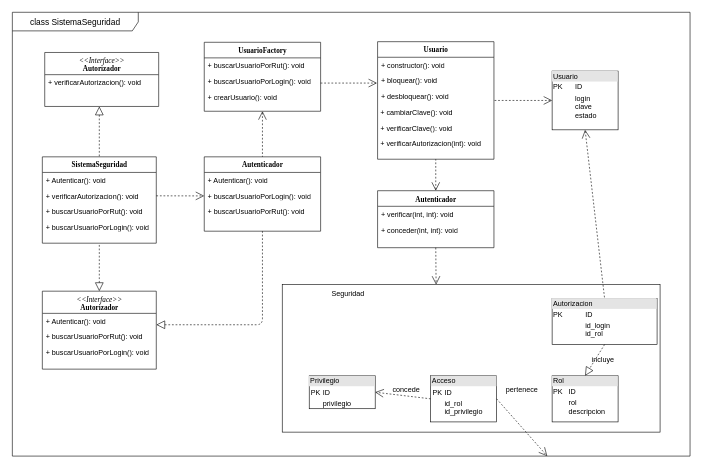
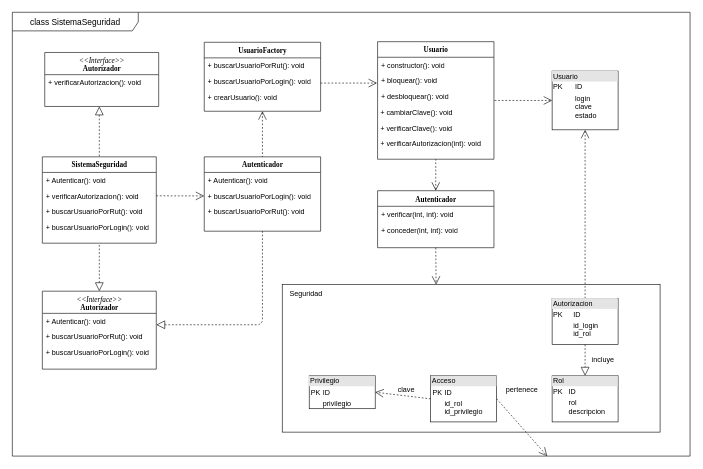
- <mxCell id="43" value="Seguridad" style="text;html=1;strokeColor=none;fillColor=none;align=center;verticalAlign=middle;whiteSpace=wrap;rounded=0;" parent="1" vertex="1"><mxGeometry x="540" y="479" width="80" height="20" as="geometry" /></mxCell>
+ <mxCell id="43" value="Seguridad" style="text;html=1;strokeColor=none;fillColor=none;align=center;verticalAlign=middle;whiteSpace=wrap;rounded=0;" parent="1" vertex="1"><mxGeometry x="470" y="479" width="80" height="20" as="geometry" /></mxCell>
- <mxCell id="40" value="&lt;div style=&quot;box-sizing: border-box ; width: 100% ; background: #e4e4e4 ; padding: 2px&quot;&gt;Autorizacion&lt;/div&gt;&lt;table style=&quot;width: 100% ; font-size: 1em&quot; cellpadding=&quot;2&quot; cellspacing=&quot;0&quot;&gt;&lt;tbody&gt;&lt;tr&gt;&lt;td&gt;PK&lt;/td&gt;&lt;td&gt;ID&lt;/td&gt;&lt;/tr&gt;&lt;tr&gt;&lt;td&gt;&lt;br&gt;&lt;/td&gt;&lt;td&gt;id_login&lt;br&gt;id_rol&lt;/td&gt;&lt;/tr&gt;&lt;tr&gt;&lt;td&gt;&lt;/td&gt;&lt;td&gt;&lt;br&gt;&lt;/td&gt;&lt;/tr&gt;&lt;/tbody&gt;&lt;/table&gt;" style="verticalAlign=top;align=left;overflow=fill;html=1;" parent="1" vertex="1"><mxGeometry x="920" y="497" width="175" height="77" as="geometry" /></mxCell>
+ <mxCell id="40" value="&lt;div style=&quot;box-sizing: border-box ; width: 100% ; background: #e4e4e4 ; padding: 2px&quot;&gt;Autorizacion&lt;/div&gt;&lt;table style=&quot;width: 100% ; font-size: 1em&quot; cellpadding=&quot;2&quot; cellspacing=&quot;0&quot;&gt;&lt;tbody&gt;&lt;tr&gt;&lt;td&gt;PK&lt;/td&gt;&lt;td&gt;ID&lt;/td&gt;&lt;/tr&gt;&lt;tr&gt;&lt;td&gt;&lt;br&gt;&lt;/td&gt;&lt;td&gt;id_login&lt;br&gt;id_rol&lt;/td&gt;&lt;/tr&gt;&lt;tr&gt;&lt;td&gt;&lt;/td&gt;&lt;td&gt;&lt;br&gt;&lt;/td&gt;&lt;/tr&gt;&lt;/tbody&gt;&lt;/table&gt;" style="verticalAlign=top;align=left;overflow=fill;html=1;" parent="1" vertex="1"><mxGeometry x="920" y="497" width="110" height="77" as="geometry" /></mxCell>
- <mxCell id="52" value="concede" style="text;html=1;strokeColor=none;fillColor=none;align=center;verticalAlign=middle;whiteSpace=wrap;rounded=0;" parent="1" vertex="1"><mxGeometry x="647" y="639" width="60" height="20" as="geometry" /></mxCell>
+ <mxCell id="52" value="clave" style="text;html=1;strokeColor=none;fillColor=none;align=center;verticalAlign=middle;whiteSpace=wrap;rounded=0;" parent="1" vertex="1"><mxGeometry x="647" y="639" width="60" height="20" as="geometry" /></mxCell>
